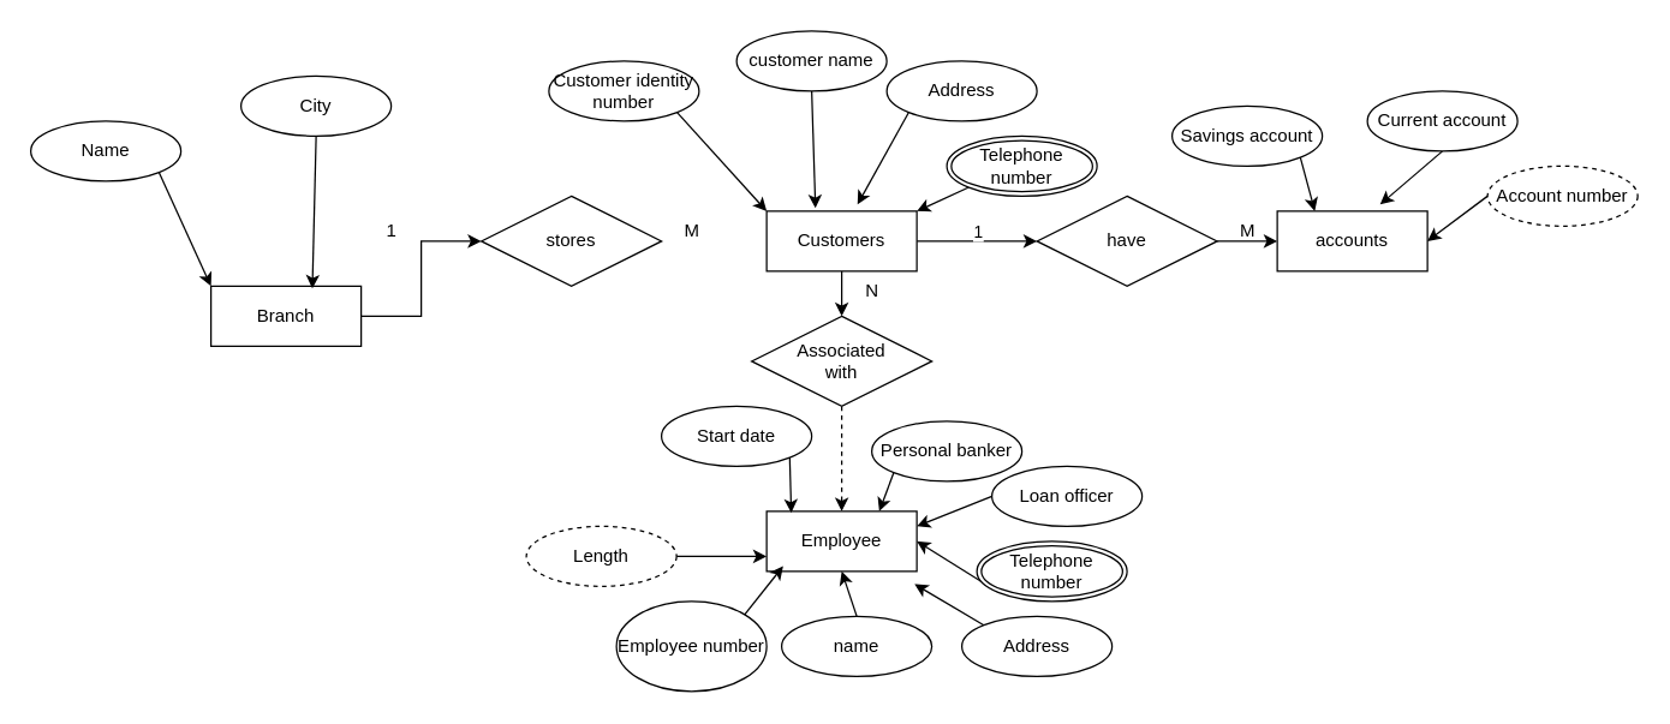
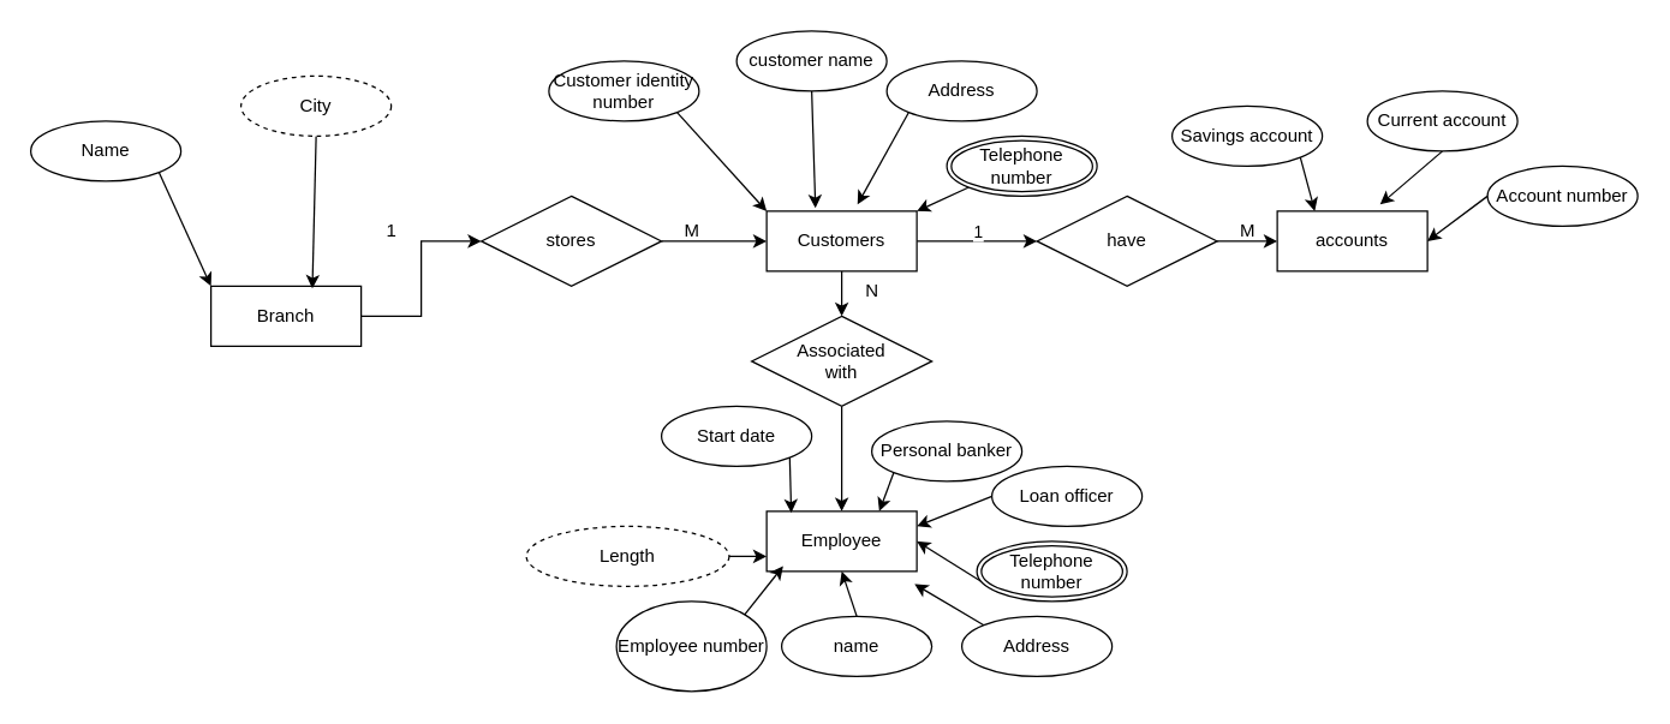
- <mxCell id="9" value="City" style="ellipse;whiteSpace=wrap;html=1;align=center;" vertex="1" parent="1"><mxGeometry x="160" y="50" width="100" height="40" as="geometry" /></mxCell>
+ <mxCell id="9" value="City" style="ellipse;whiteSpace=wrap;html=1;align=center;dashed=1;" vertex="1" parent="1"><mxGeometry x="160" y="50" width="100" height="40" as="geometry" /></mxCell>
- <mxCell id="43" value="Account number" style="ellipse;whiteSpace=wrap;html=1;align=center;dashed=1;" vertex="1" parent="1"><mxGeometry x="990" y="110" width="100" height="40" as="geometry" /></mxCell>
+ <mxCell id="43" value="Account number" style="ellipse;whiteSpace=wrap;html=1;align=center;" vertex="1" parent="1"><mxGeometry x="990" y="110" width="100" height="40" as="geometry" /></mxCell>
+ <mxCell id="4" value="" style="edgeStyle=orthogonalEdgeStyle;rounded=0;orthogonalLoop=1;jettySize=auto;html=1;" edge="1" parent="1" source="5" target="13"><mxGeometry relative="1" as="geometry" /></mxCell>
- <mxCell id="22" value="" style="edgeStyle=orthogonalEdgeStyle;rounded=0;orthogonalLoop=1;jettySize=auto;html=1;dashed=1;" edge="1" parent="1" source="23" target="27"><mxGeometry relative="1" as="geometry" /></mxCell>
+ <mxCell id="22" value="" style="edgeStyle=orthogonalEdgeStyle;rounded=0;orthogonalLoop=1;jettySize=auto;html=1;" edge="1" parent="1" source="23" target="27"><mxGeometry relative="1" as="geometry" /></mxCell>
- <mxCell id="37" value="Length" style="ellipse;whiteSpace=wrap;html=1;align=center;dashed=1;" vertex="1" parent="1"><mxGeometry x="350" y="350" width="100" height="40" as="geometry" /></mxCell>
+ <mxCell id="37" value="Length" style="ellipse;whiteSpace=wrap;html=1;align=center;dashed=1;" vertex="1" parent="1"><mxGeometry x="350" y="350" width="135" height="40" as="geometry" /></mxCell>
